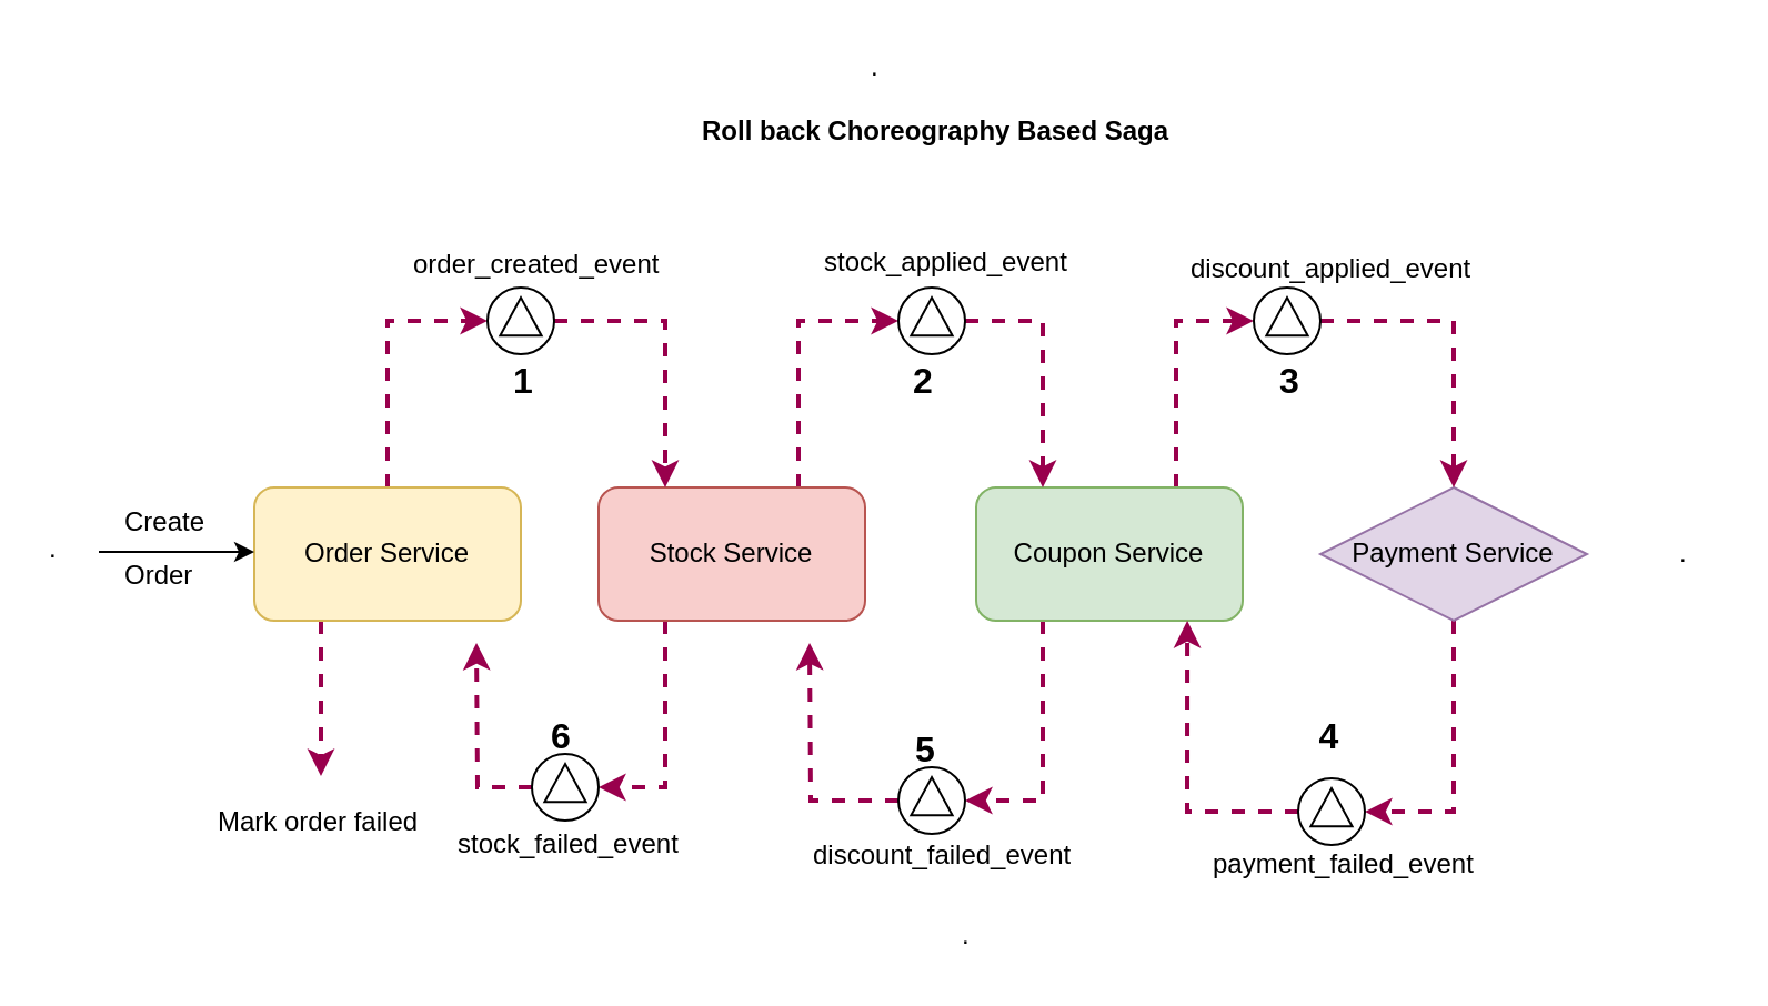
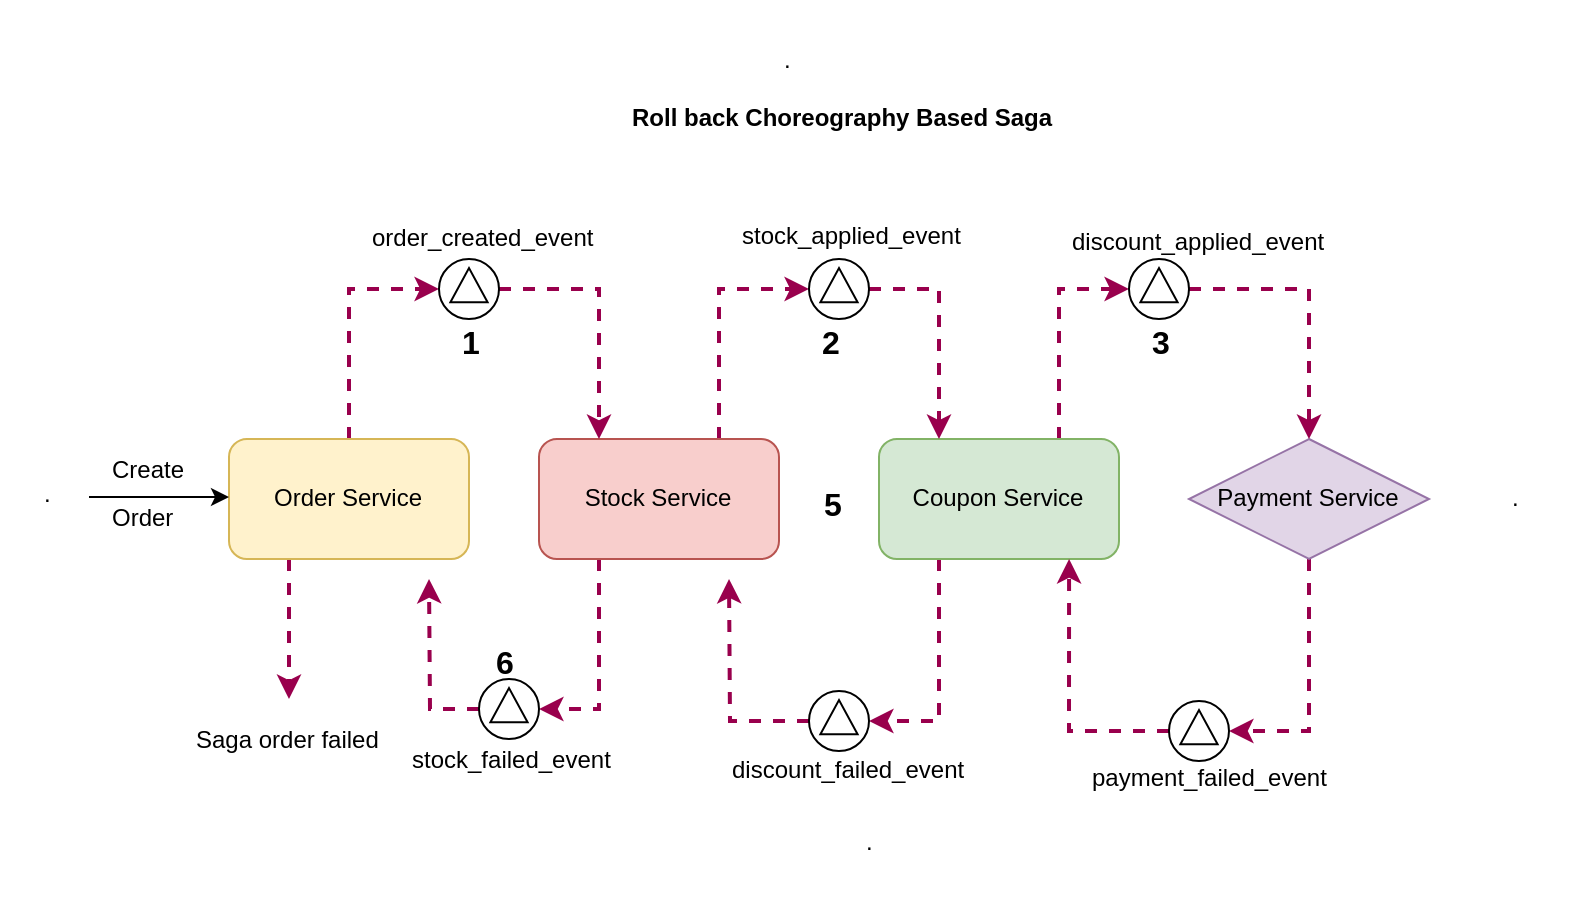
- <mxCell id="28" value="&lt;b&gt;&lt;font style=&quot;font-size: 16px&quot;&gt;&amp;nbsp; &amp;nbsp; 4&lt;/font&gt;&lt;/b&gt;" style="text;html=1;resizable=0;points=[];autosize=1;align=left;verticalAlign=top;spacingTop=-4;" parent="1" vertex="1"><mxGeometry x="574" y="319" width="40" height="20" as="geometry" /></mxCell>
- <mxCell id="40" value="&lt;font style=&quot;font-size: 16px&quot;&gt;&lt;b&gt;5&lt;/b&gt;&lt;/font&gt;" style="text;html=1;resizable=0;points=[];autosize=1;align=left;verticalAlign=top;spacingTop=-4;" vertex="1" parent="1"><mxGeometry x="410" y="325" width="20" height="20" as="geometry" /></mxCell>
+ <mxCell id="40" value="&lt;font style=&quot;font-size: 16px&quot;&gt;&lt;b&gt;5&lt;/b&gt;&lt;/font&gt;" style="text;html=1;resizable=0;points=[];autosize=1;align=left;verticalAlign=top;spacingTop=-4;" vertex="1" parent="1"><mxGeometry x="410" y="240" width="20" height="20" as="geometry" /></mxCell>
- <mxCell id="45" value="Mark order failed" style="text;html=1;resizable=0;points=[];autosize=1;align=left;verticalAlign=top;spacingTop=-4;" vertex="1" parent="1"><mxGeometry x="96" y="360" width="110" height="20" as="geometry" /></mxCell>
+ <mxCell id="45" value="Saga order failed" style="text;html=1;resizable=0;points=[];autosize=1;align=left;verticalAlign=top;spacingTop=-4;" vertex="1" parent="1"><mxGeometry x="96" y="360" width="110" height="20" as="geometry" /></mxCell>
